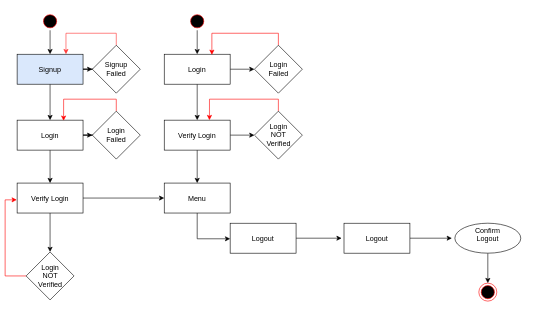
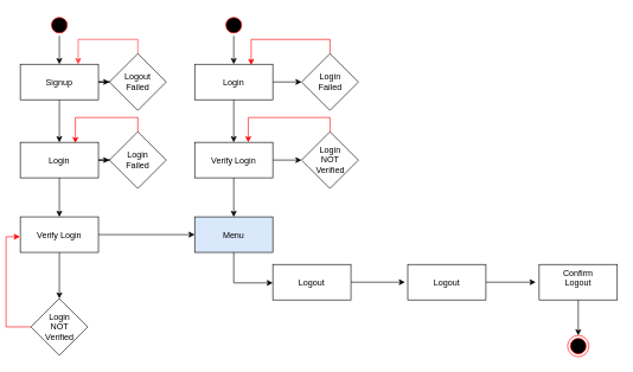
- <mxCell id="8" value="Signup" style="fillColor=#dae8fc;" parent="1" vertex="1"><mxGeometry x="20.5" y="90" width="110" height="50" as="geometry" /></mxCell>
+ <mxCell id="8" value="Signup" style="" parent="1" vertex="1"><mxGeometry x="20.5" y="90" width="110" height="50" as="geometry" /></mxCell>
- <mxCell id="19" value="&lt;div&gt;Signup&lt;/div&gt;&lt;div&gt;Failed&lt;br&gt;&lt;/div&gt;" style="rhombus;whiteSpace=wrap;html=1;fillColor=rgb(255, 255, 255);" parent="1" vertex="1"><mxGeometry x="146" y="75" width="80" height="80" as="geometry" /></mxCell>
+ <mxCell id="19" value="&lt;div&gt;Logout&lt;/div&gt;&lt;div&gt;Failed&lt;br&gt;&lt;/div&gt;" style="rhombus;whiteSpace=wrap;html=1;fillColor=rgb(255, 255, 255);" parent="1" vertex="1"><mxGeometry x="146" y="75" width="80" height="80" as="geometry" /></mxCell>
- <mxCell id="29" value="Menu" style="" parent="1" vertex="1"><mxGeometry x="266" y="305" width="110" height="50" as="geometry" /></mxCell>
+ <mxCell id="29" value="Menu" style="fillColor=#dae8fc;" parent="1" vertex="1"><mxGeometry x="266" y="305" width="110" height="50" as="geometry" /></mxCell>
- <mxCell id="39" value="Confirm&#10;Logout&#10;" style="ellipse;fillColor=rgb(255, 255, 255);strokeColor=rgb(0, 0, 0);fontColor=rgb(0, 0, 0);" parent="1" vertex="1"><mxGeometry x="751" y="372" width="110" height="50" as="geometry" /></mxCell>
+ <mxCell id="39" value="Confirm&#10;Logout&#10;" style="fillColor=rgb(255, 255, 255);strokeColor=rgb(0, 0, 0);fontColor=rgb(0, 0, 0);" parent="1" vertex="1"><mxGeometry x="751" y="372" width="110" height="50" as="geometry" /></mxCell>
